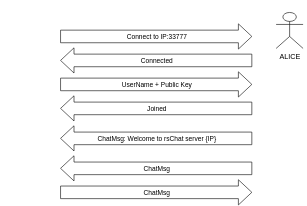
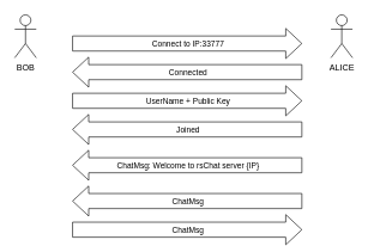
+ <mxCell id="4" value="BOB" style="shape=umlActor;verticalLabelPosition=bottom;verticalAlign=top;html=1;outlineConnect=0;" vertex="1" parent="1"><mxGeometry x="20" y="20" width="30" height="60" as="geometry" /></mxCell>
- <mxCell id="5" value="ALICE" style="shape=umlActor;verticalLabelPosition=bottom;verticalAlign=top;html=1;outlineConnect=0;" vertex="1" parent="1"><mxGeometry x="460" y="20" width="45" height="60" as="geometry" /></mxCell>
+ <mxCell id="5" value="ALICE" style="shape=umlActor;verticalLabelPosition=bottom;verticalAlign=top;html=1;outlineConnect=0;" vertex="1" parent="1"><mxGeometry x="460" y="20" width="30" height="60" as="geometry" /></mxCell>
